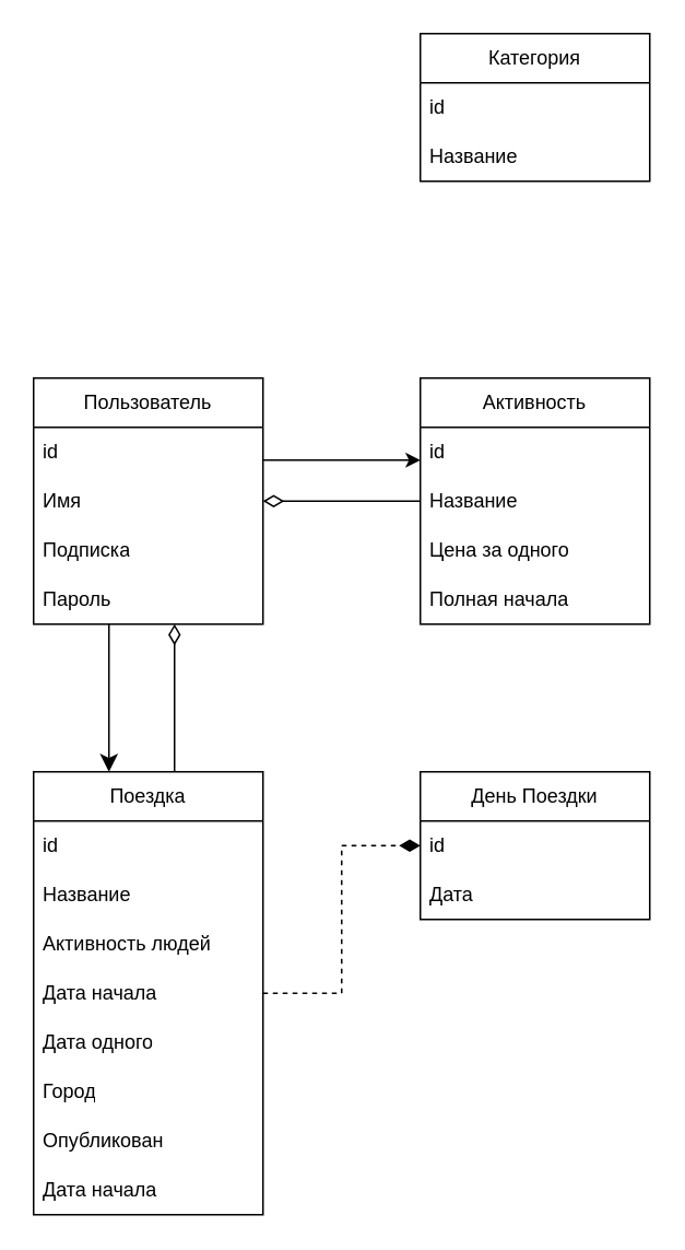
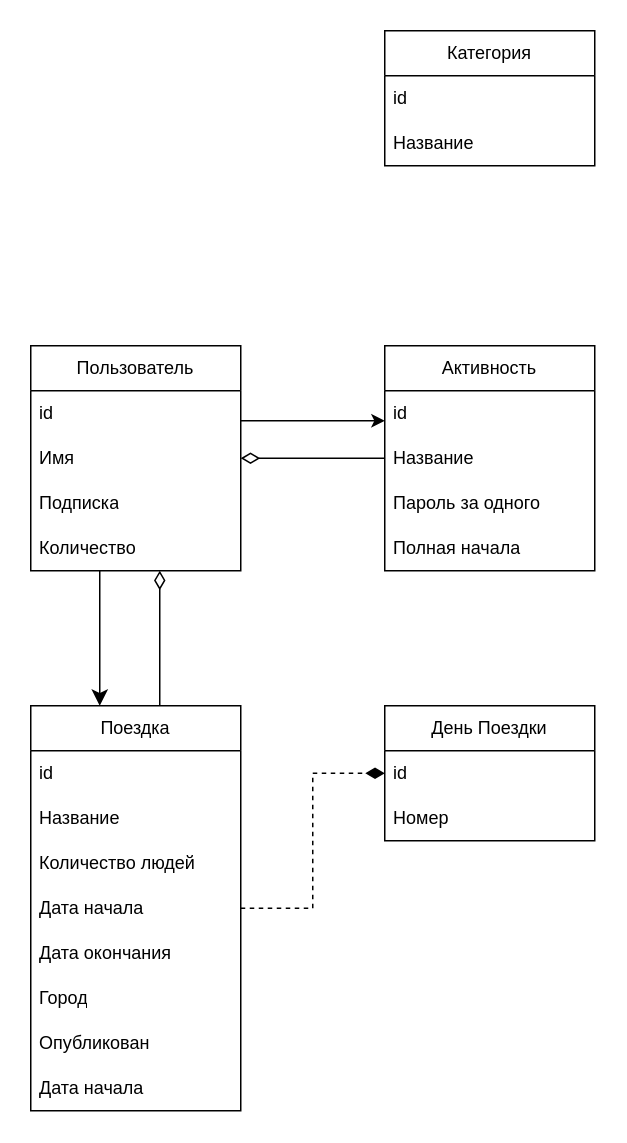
- <mxCell id="13" value="Цена за одного" style="text;strokeColor=none;fillColor=none;align=left;verticalAlign=middle;spacingLeft=4;spacingRight=4;overflow=hidden;points=[[0,0.5],[1,0.5]];portConstraint=eastwest;rotatable=0;whiteSpace=wrap;html=1;" vertex="1" parent="10"><mxGeometry y="90" width="140" height="30" as="geometry" /></mxCell>
+ <mxCell id="13" value="Пароль за одного" style="text;strokeColor=none;fillColor=none;align=left;verticalAlign=middle;spacingLeft=4;spacingRight=4;overflow=hidden;points=[[0,0.5],[1,0.5]];portConstraint=eastwest;rotatable=0;whiteSpace=wrap;html=1;" vertex="1" parent="10"><mxGeometry y="90" width="140" height="30" as="geometry" /></mxCell>
- <mxCell id="8" value="Пароль" style="text;strokeColor=none;fillColor=none;align=left;verticalAlign=middle;spacingLeft=4;spacingRight=4;overflow=hidden;points=[[0,0.5],[1,0.5]];portConstraint=eastwest;rotatable=0;whiteSpace=wrap;html=1;" vertex="1" parent="4"><mxGeometry y="120" width="140" height="30" as="geometry" /></mxCell>
+ <mxCell id="8" value="Количество" style="text;strokeColor=none;fillColor=none;align=left;verticalAlign=middle;spacingLeft=4;spacingRight=4;overflow=hidden;points=[[0,0.5],[1,0.5]];portConstraint=eastwest;rotatable=0;whiteSpace=wrap;html=1;" vertex="1" parent="4"><mxGeometry y="120" width="140" height="30" as="geometry" /></mxCell>
- <mxCell id="31" value="Дата" style="text;strokeColor=none;fillColor=none;align=left;verticalAlign=middle;spacingLeft=4;spacingRight=4;overflow=hidden;points=[[0,0.5],[1,0.5]];portConstraint=eastwest;rotatable=0;whiteSpace=wrap;html=1;" vertex="1" parent="29"><mxGeometry y="60" width="140" height="30" as="geometry" /></mxCell>
+ <mxCell id="31" value="Номер" style="text;strokeColor=none;fillColor=none;align=left;verticalAlign=middle;spacingLeft=4;spacingRight=4;overflow=hidden;points=[[0,0.5],[1,0.5]];portConstraint=eastwest;rotatable=0;whiteSpace=wrap;html=1;" vertex="1" parent="29"><mxGeometry y="60" width="140" height="30" as="geometry" /></mxCell>
- <mxCell id="20" value="Активность людей" style="text;strokeColor=none;fillColor=none;align=left;verticalAlign=middle;spacingLeft=4;spacingRight=4;overflow=hidden;points=[[0,0.5],[1,0.5]];portConstraint=eastwest;rotatable=0;whiteSpace=wrap;html=1;" vertex="1" parent="17"><mxGeometry y="90" width="140" height="30" as="geometry" /></mxCell>
+ <mxCell id="20" value="Количество людей" style="text;strokeColor=none;fillColor=none;align=left;verticalAlign=middle;spacingLeft=4;spacingRight=4;overflow=hidden;points=[[0,0.5],[1,0.5]];portConstraint=eastwest;rotatable=0;whiteSpace=wrap;html=1;" vertex="1" parent="17"><mxGeometry y="90" width="140" height="30" as="geometry" /></mxCell>
- <mxCell id="22" value="Дата одного" style="text;strokeColor=none;fillColor=none;align=left;verticalAlign=middle;spacingLeft=4;spacingRight=4;overflow=hidden;points=[[0,0.5],[1,0.5]];portConstraint=eastwest;rotatable=0;whiteSpace=wrap;html=1;" vertex="1" parent="17"><mxGeometry y="150" width="140" height="30" as="geometry" /></mxCell>
+ <mxCell id="22" value="Дата окончания" style="text;strokeColor=none;fillColor=none;align=left;verticalAlign=middle;spacingLeft=4;spacingRight=4;overflow=hidden;points=[[0,0.5],[1,0.5]];portConstraint=eastwest;rotatable=0;whiteSpace=wrap;html=1;" vertex="1" parent="17"><mxGeometry y="150" width="140" height="30" as="geometry" /></mxCell>
